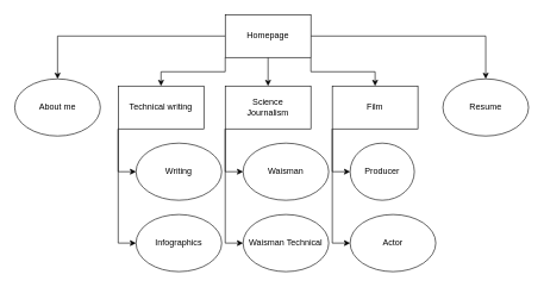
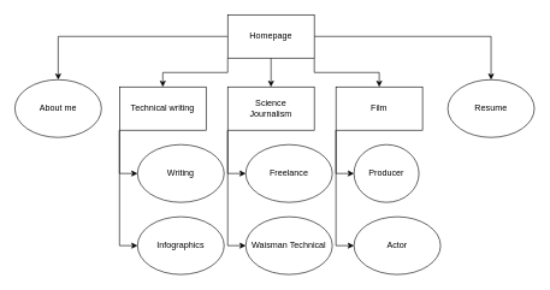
- <mxCell id="17" value="Waisman" style="ellipse;whiteSpace=wrap;html=1;" vertex="1" parent="1"><mxGeometry x="340" y="200" width="120" height="80" as="geometry" /></mxCell>
+ <mxCell id="17" value="Freelance" style="ellipse;whiteSpace=wrap;html=1;" vertex="1" parent="1"><mxGeometry x="340" y="200" width="120" height="80" as="geometry" /></mxCell>
